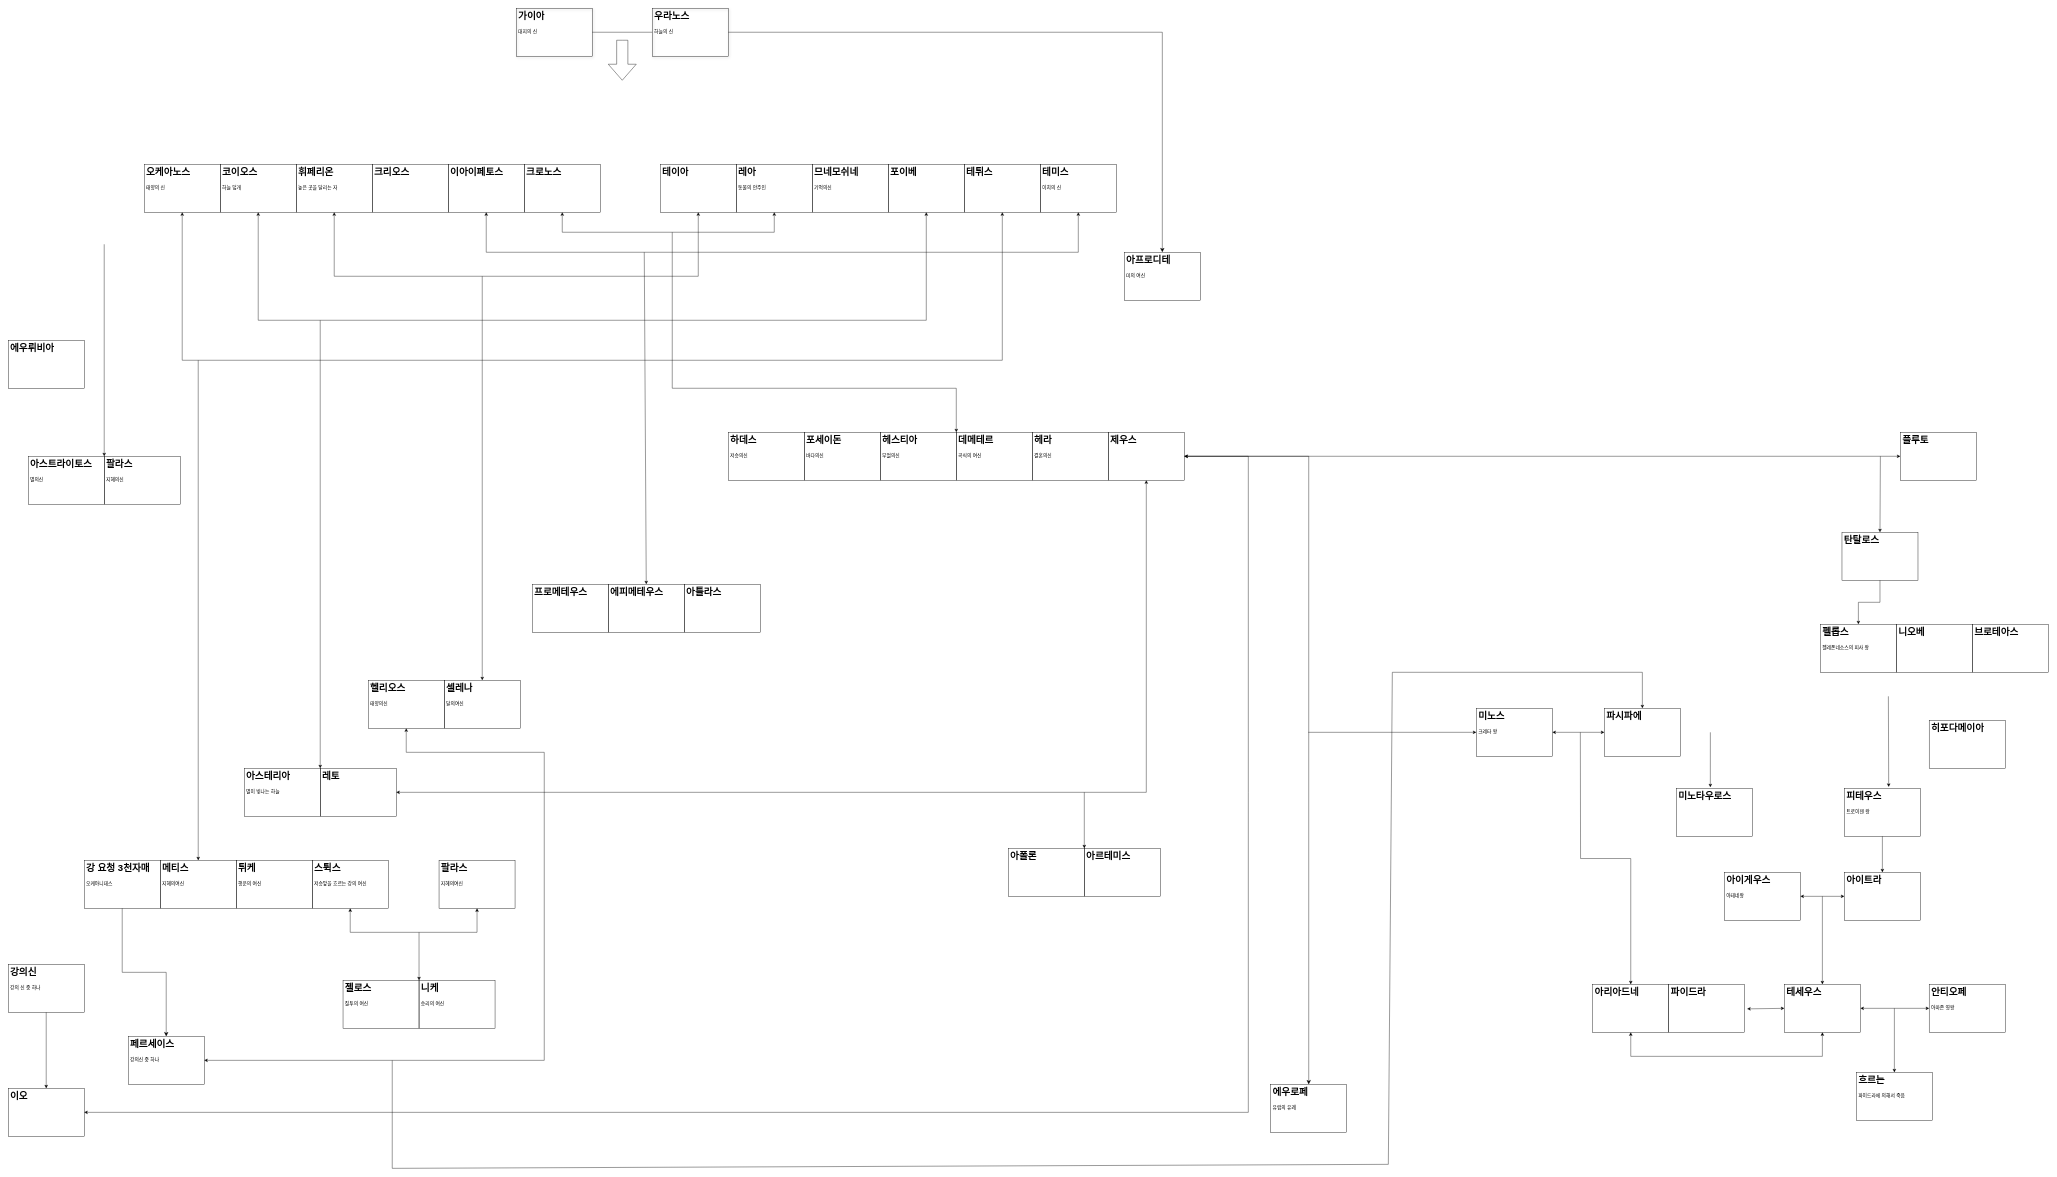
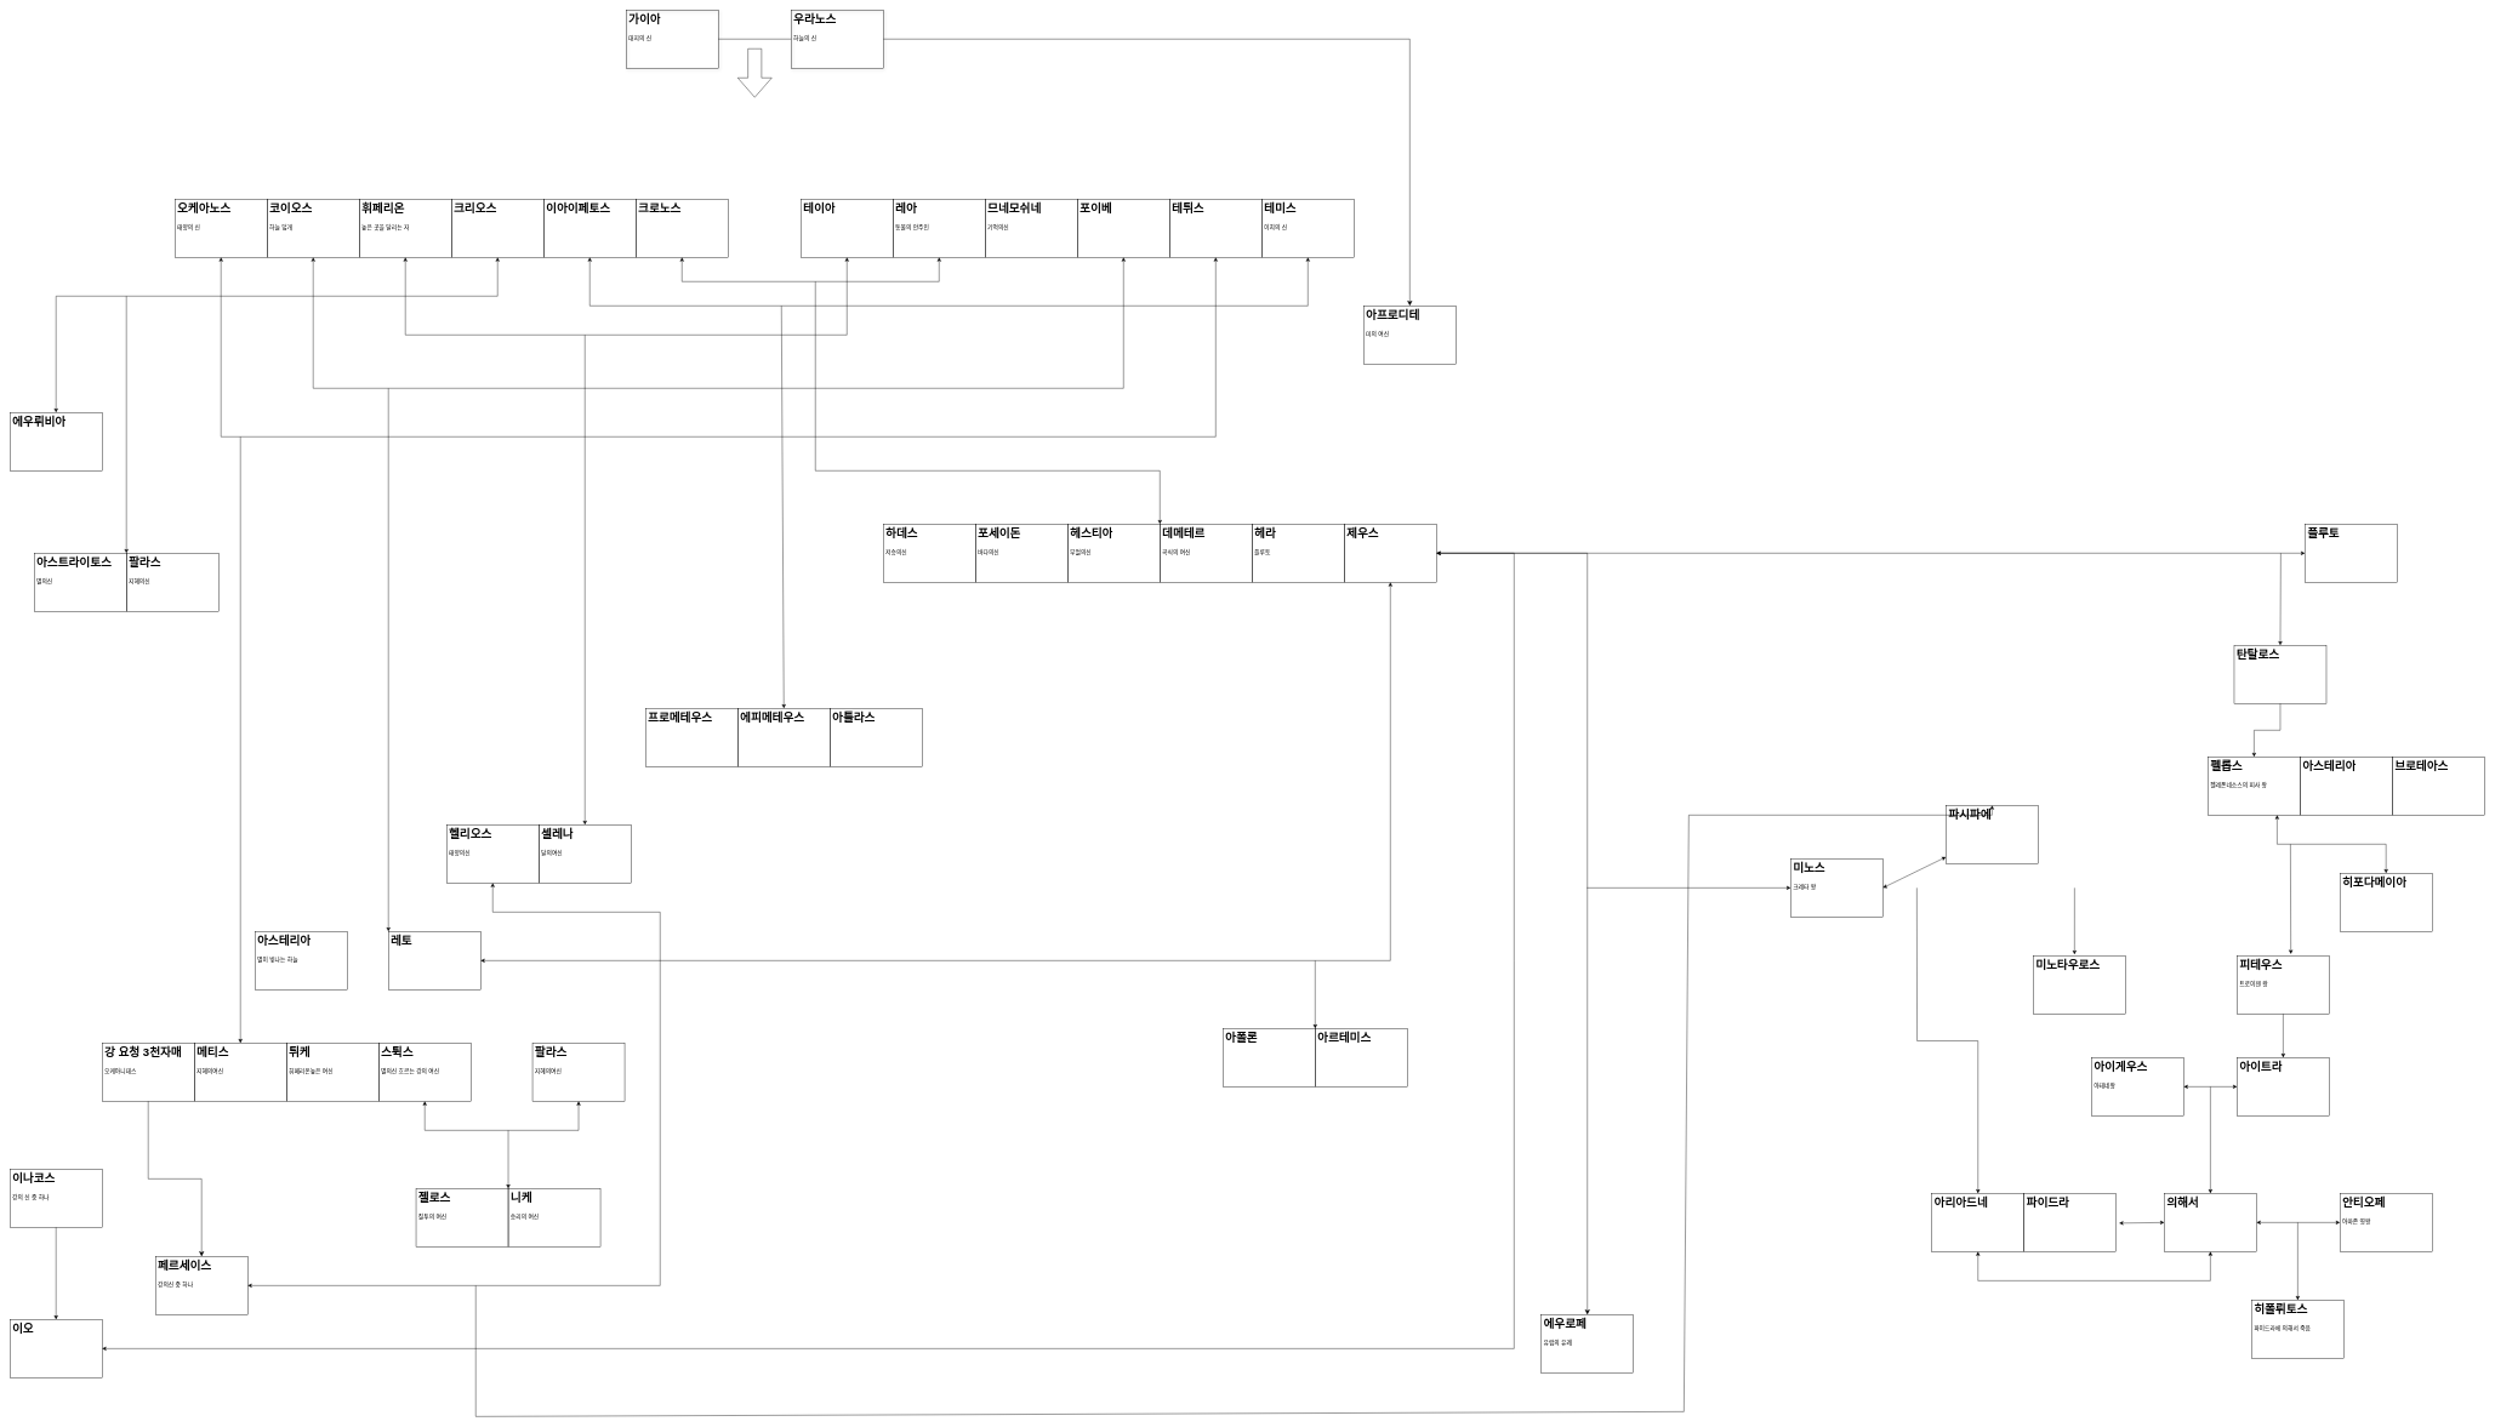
+ <mxCell id="15" style="edgeStyle=orthogonalEdgeStyle;rounded=0;orthogonalLoop=1;jettySize=auto;html=1;exitX=0.5;exitY=1;exitDx=0;exitDy=0;entryX=0.5;entryY=0;entryDx=0;entryDy=0;startArrow=classic;startFill=1;endArrow=classic;endFill=1;elbow=vertical;" parent="1" source="16" target="24" edge="1"><mxGeometry relative="1" as="geometry"><Array as="points"><mxPoint x="1025" y="610" /><mxPoint x="115" y="610" /></Array></mxGeometry></mxCell>
- <mxCell id="60" value="&lt;h1&gt;헤라&lt;/h1&gt;&lt;div&gt;결혼의신&lt;/div&gt;" style="text;html=1;strokeColor=default;fillColor=none;spacing=5;spacingTop=-20;whiteSpace=wrap;overflow=hidden;rounded=0;shadow=0;" parent="55" vertex="1"><mxGeometry x="760" width="190" height="120" as="geometry" /></mxCell>
+ <mxCell id="60" value="&lt;h1&gt;헤라&lt;/h1&gt;&lt;div&gt;플루토&lt;/div&gt;" style="text;html=1;strokeColor=default;fillColor=none;spacing=5;spacingTop=-20;whiteSpace=wrap;overflow=hidden;rounded=0;shadow=0;" parent="55" vertex="1"><mxGeometry x="760" width="190" height="120" as="geometry" /></mxCell>
- <mxCell id="104" value="&lt;h1&gt;니오베&lt;/h1&gt;" style="text;html=1;strokeColor=default;fillColor=none;spacing=5;spacingTop=-20;whiteSpace=wrap;overflow=hidden;rounded=0;" vertex="1" parent="1"><mxGeometry x="4740" y="1560" width="190" height="120" as="geometry" /></mxCell>
+ <mxCell id="104" value="&lt;h1&gt;아스테리아&lt;/h1&gt;" style="text;html=1;strokeColor=default;fillColor=none;spacing=5;spacingTop=-20;whiteSpace=wrap;overflow=hidden;rounded=0;" vertex="1" parent="1"><mxGeometry x="4740" y="1560" width="190" height="120" as="geometry" /></mxCell>
+ <mxCell id="98" style="edgeStyle=orthogonalEdgeStyle;rounded=0;orthogonalLoop=1;jettySize=auto;html=1;exitX=0.75;exitY=1;exitDx=0;exitDy=0;shadow=0;startArrow=classic;startFill=1;endArrow=classic;endFill=1;" edge="1" parent="1" source="99" target="102"><mxGeometry relative="1" as="geometry" /></mxCell>
- <mxCell id="70" value="&lt;h1&gt;파시파에&lt;/h1&gt;" style="text;html=1;strokeColor=default;fillColor=none;spacing=5;spacingTop=-20;whiteSpace=wrap;overflow=hidden;rounded=0;" vertex="1" parent="1"><mxGeometry x="4010" y="1770" width="190" height="120" as="geometry" /></mxCell>
+ <mxCell id="70" value="&lt;h1&gt;파시파에&lt;/h1&gt;" style="text;html=1;strokeColor=default;fillColor=none;spacing=5;spacingTop=-20;whiteSpace=wrap;overflow=hidden;rounded=0;" vertex="1" parent="1"><mxGeometry x="4010" y="1660" width="190" height="120" as="geometry" /></mxCell>
- <mxCell id="34" value="&lt;h1&gt;아스테리아&lt;/h1&gt;&lt;div&gt;별이 빛나는 하늘&lt;/div&gt;" style="text;html=1;strokeColor=default;fillColor=none;spacing=5;spacingTop=-20;whiteSpace=wrap;overflow=hidden;rounded=0;shadow=0;" parent="1" vertex="1"><mxGeometry x="610" y="1920" width="190" height="120" as="geometry" /></mxCell>
+ <mxCell id="34" value="&lt;h1&gt;아스테리아&lt;/h1&gt;&lt;div&gt;별이 빛나는 하늘&lt;/div&gt;" style="text;html=1;strokeColor=default;fillColor=none;spacing=5;spacingTop=-20;whiteSpace=wrap;overflow=hidden;rounded=0;shadow=0;" parent="1" vertex="1"><mxGeometry x="525" y="1920" width="190" height="120" as="geometry" /></mxCell>
- <mxCell id="40" value="&lt;h1&gt;튀케&lt;/h1&gt;&lt;div&gt;행운의 여신&lt;/div&gt;" style="text;html=1;strokeColor=default;fillColor=none;spacing=5;spacingTop=-20;whiteSpace=wrap;overflow=hidden;rounded=0;shadow=0;" parent="37" vertex="1"><mxGeometry x="570" width="190" height="120" as="geometry" /></mxCell>
+ <mxCell id="40" value="&lt;h1&gt;튀케&lt;/h1&gt;&lt;div&gt;휘페리온높은 여신&lt;/div&gt;" style="text;html=1;strokeColor=default;fillColor=none;spacing=5;spacingTop=-20;whiteSpace=wrap;overflow=hidden;rounded=0;shadow=0;" parent="37" vertex="1"><mxGeometry x="570" width="190" height="120" as="geometry" /></mxCell>
- <mxCell id="41" value="&lt;h1&gt;스튁스&lt;/h1&gt;&lt;div&gt;저승앞을 흐르는 강의 여신&lt;/div&gt;" style="text;html=1;strokeColor=default;fillColor=none;spacing=5;spacingTop=-20;whiteSpace=wrap;overflow=hidden;rounded=0;shadow=0;" parent="37" vertex="1"><mxGeometry x="760" width="190" height="120" as="geometry" /></mxCell>
+ <mxCell id="41" value="&lt;h1&gt;스튁스&lt;/h1&gt;&lt;div&gt;별의신 흐르는 강의 여신&lt;/div&gt;" style="text;html=1;strokeColor=default;fillColor=none;spacing=5;spacingTop=-20;whiteSpace=wrap;overflow=hidden;rounded=0;shadow=0;" parent="37" vertex="1"><mxGeometry x="760" width="190" height="120" as="geometry" /></mxCell>
- <mxCell id="79" value="&lt;h1&gt;강의신&lt;/h1&gt;&lt;div&gt;강의 신 중 하나&lt;/div&gt;&lt;div&gt;&lt;br&gt;&lt;/div&gt;" style="text;html=1;strokeColor=default;fillColor=none;spacing=5;spacingTop=-20;whiteSpace=wrap;overflow=hidden;rounded=0;" vertex="1" parent="1"><mxGeometry x="20" y="2410" width="190" height="120" as="geometry" /></mxCell>
+ <mxCell id="79" value="&lt;h1&gt;이나코스&lt;/h1&gt;&lt;div&gt;강의 신 중 하나&lt;/div&gt;&lt;div&gt;&lt;br&gt;&lt;/div&gt;" style="text;html=1;strokeColor=default;fillColor=none;spacing=5;spacingTop=-20;whiteSpace=wrap;overflow=hidden;rounded=0;" vertex="1" parent="1"><mxGeometry x="20" y="2410" width="190" height="120" as="geometry" /></mxCell>
- <mxCell id="76" value="&lt;h1&gt;테세우스&lt;/h1&gt;" style="text;html=1;strokeColor=default;fillColor=none;spacing=5;spacingTop=-20;whiteSpace=wrap;overflow=hidden;rounded=0;" vertex="1" parent="1"><mxGeometry x="4460" y="2460" width="190" height="120" as="geometry" /></mxCell>
+ <mxCell id="76" value="&lt;h1&gt;의해서&lt;/h1&gt;" style="text;html=1;strokeColor=default;fillColor=none;spacing=5;spacingTop=-20;whiteSpace=wrap;overflow=hidden;rounded=0;" vertex="1" parent="1"><mxGeometry x="4460" y="2460" width="190" height="120" as="geometry" /></mxCell>
- <mxCell id="90" value="&lt;h1&gt;흐르는&lt;/h1&gt;&lt;div&gt;파이드라에 의해서 죽음&lt;/div&gt;" style="text;html=1;strokeColor=default;fillColor=none;spacing=5;spacingTop=-20;whiteSpace=wrap;overflow=hidden;rounded=0;" vertex="1" parent="1"><mxGeometry x="4640" y="2680" width="190" height="120" as="geometry" /></mxCell>
+ <mxCell id="90" value="&lt;h1&gt;히폴뤼토스&lt;/h1&gt;&lt;div&gt;파이드라에 의해서 죽음&lt;/div&gt;" style="text;html=1;strokeColor=default;fillColor=none;spacing=5;spacingTop=-20;whiteSpace=wrap;overflow=hidden;rounded=0;" vertex="1" parent="1"><mxGeometry x="4640" y="2680" width="190" height="120" as="geometry" /></mxCell>
